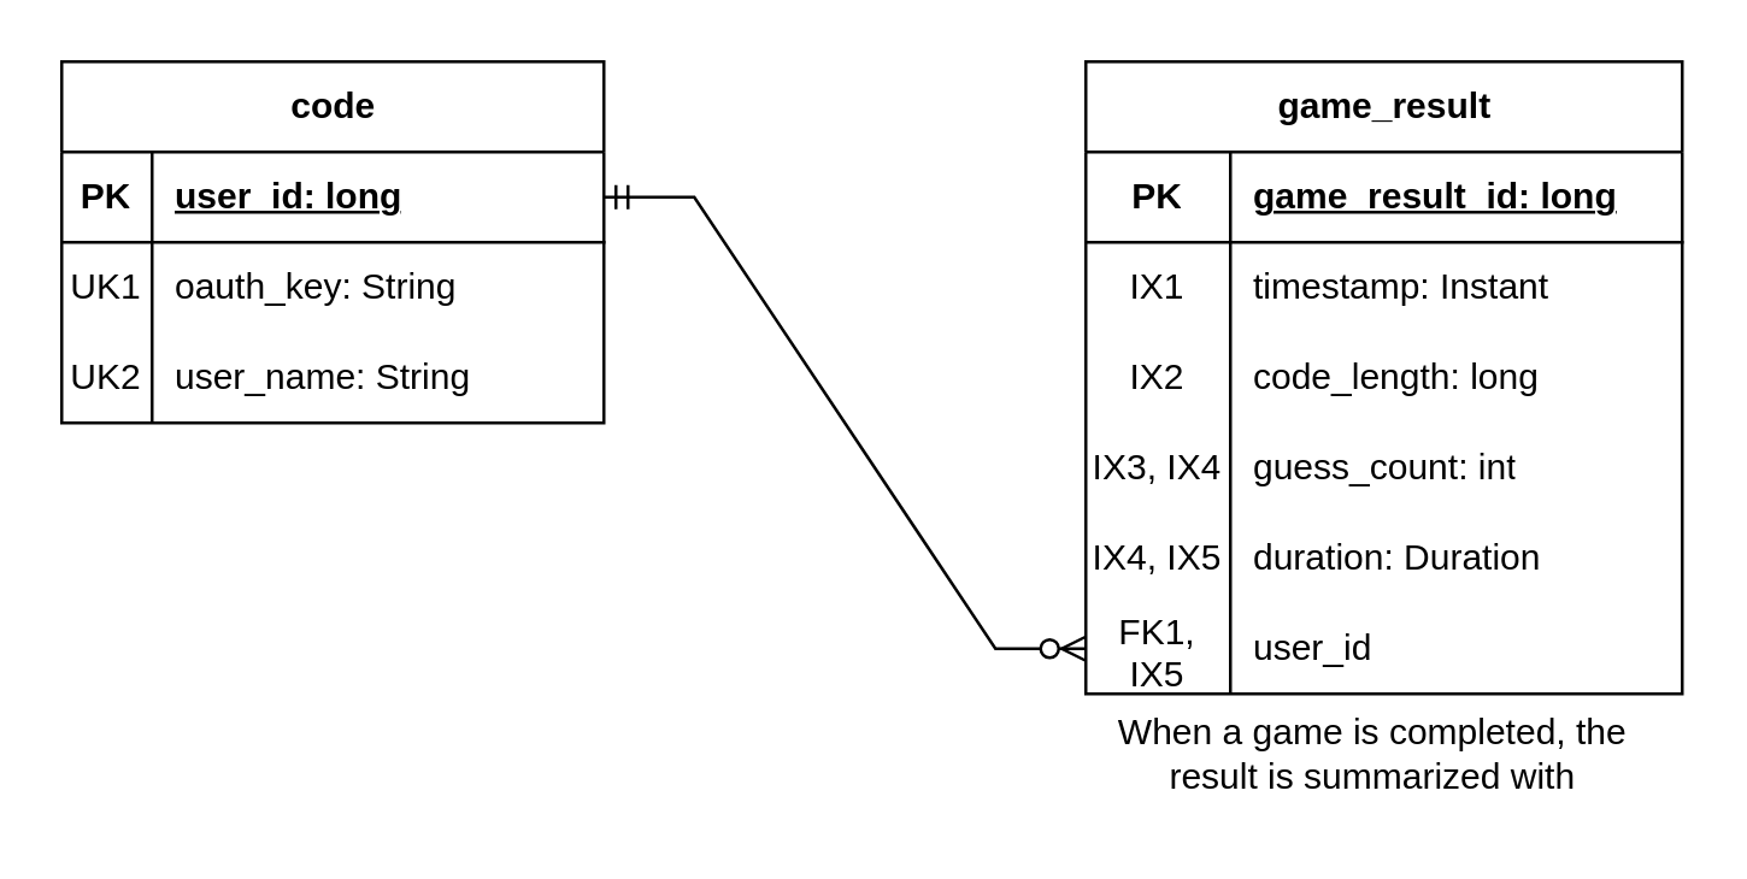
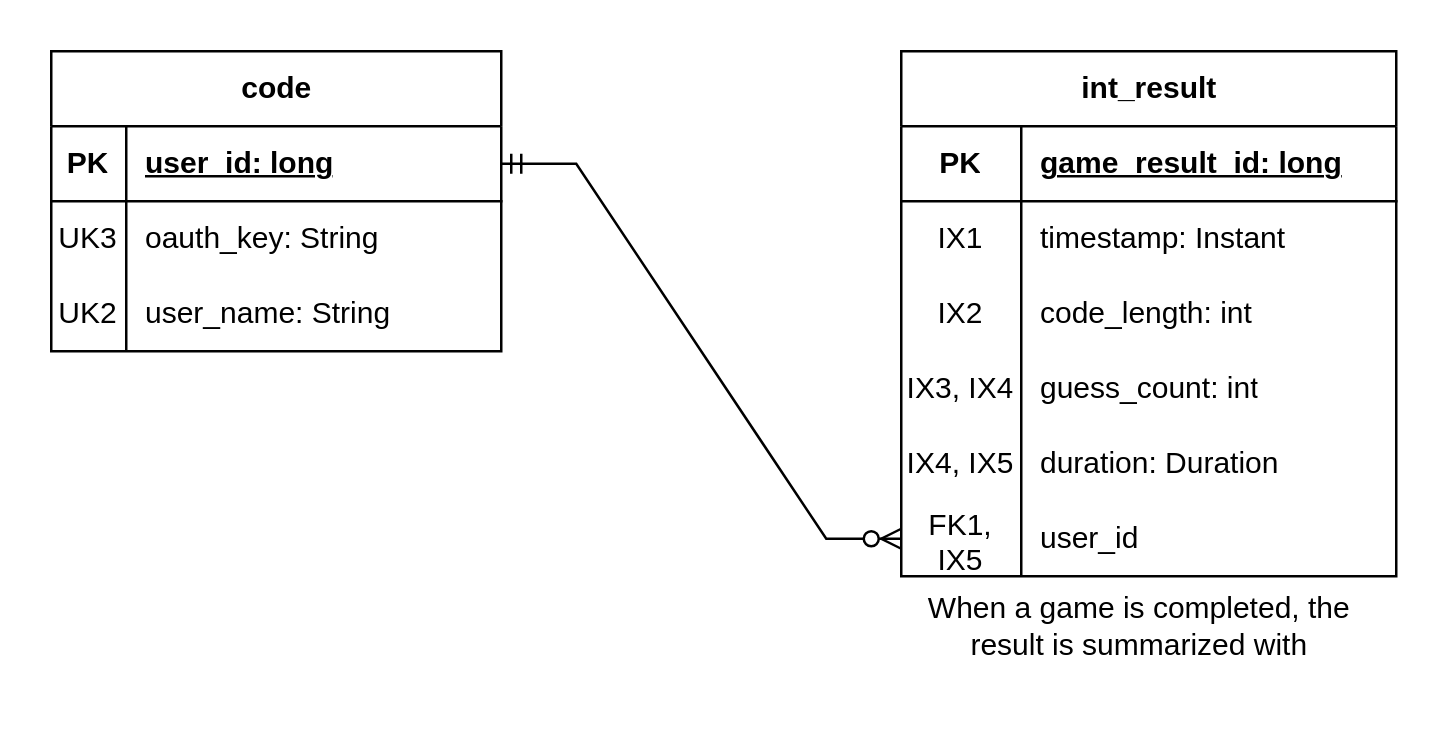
- <mxCell id="12" value="game_result" style="shape=table;startSize=30;container=1;collapsible=1;childLayout=tableLayout;fixedRows=1;rowLines=0;fontStyle=1;align=center;resizeLast=1;html=1;" vertex="1" parent="1"><mxGeometry x="360" y="20" width="198" height="210" as="geometry" /></mxCell>
+ <mxCell id="12" value="int_result" style="shape=table;startSize=30;container=1;collapsible=1;childLayout=tableLayout;fixedRows=1;rowLines=0;fontStyle=1;align=center;resizeLast=1;html=1;" vertex="1" parent="1"><mxGeometry x="360" y="20" width="198" height="210" as="geometry" /></mxCell>
- <mxCell id="7" value="UK1" style="shape=partialRectangle;connectable=0;fillColor=none;top=0;left=0;bottom=0;right=0;editable=1;overflow=hidden;whiteSpace=wrap;html=1;" vertex="1" parent="6"><mxGeometry width="30" height="30" as="geometry"><mxRectangle width="30" height="30" as="alternateBounds" /></mxGeometry></mxCell>
+ <mxCell id="7" value="UK3" style="shape=partialRectangle;connectable=0;fillColor=none;top=0;left=0;bottom=0;right=0;editable=1;overflow=hidden;whiteSpace=wrap;html=1;" vertex="1" parent="6"><mxGeometry width="30" height="30" as="geometry"><mxRectangle width="30" height="30" as="alternateBounds" /></mxGeometry></mxCell>
- <mxCell id="21" value="code_length: long" style="shape=partialRectangle;connectable=0;fillColor=none;top=0;left=0;bottom=0;right=0;align=left;spacingLeft=6;overflow=hidden;whiteSpace=wrap;html=1;" vertex="1" parent="19"><mxGeometry x="48" width="150" height="30" as="geometry"><mxRectangle width="150" height="30" as="alternateBounds" /></mxGeometry></mxCell>
+ <mxCell id="21" value="code_length: int" style="shape=partialRectangle;connectable=0;fillColor=none;top=0;left=0;bottom=0;right=0;align=left;spacingLeft=6;overflow=hidden;whiteSpace=wrap;html=1;" vertex="1" parent="19"><mxGeometry x="48" width="150" height="30" as="geometry"><mxRectangle width="150" height="30" as="alternateBounds" /></mxGeometry></mxCell>
